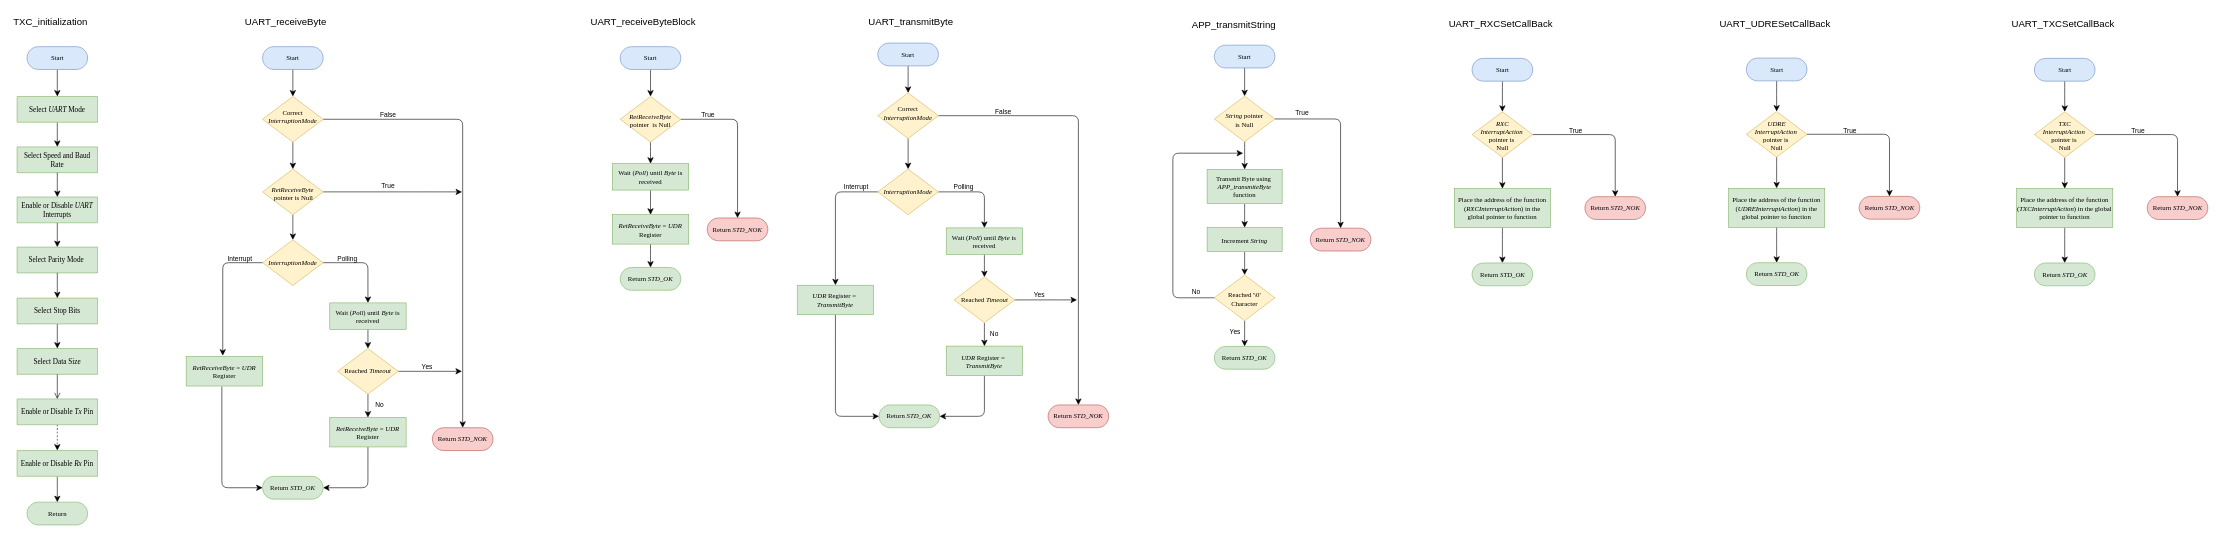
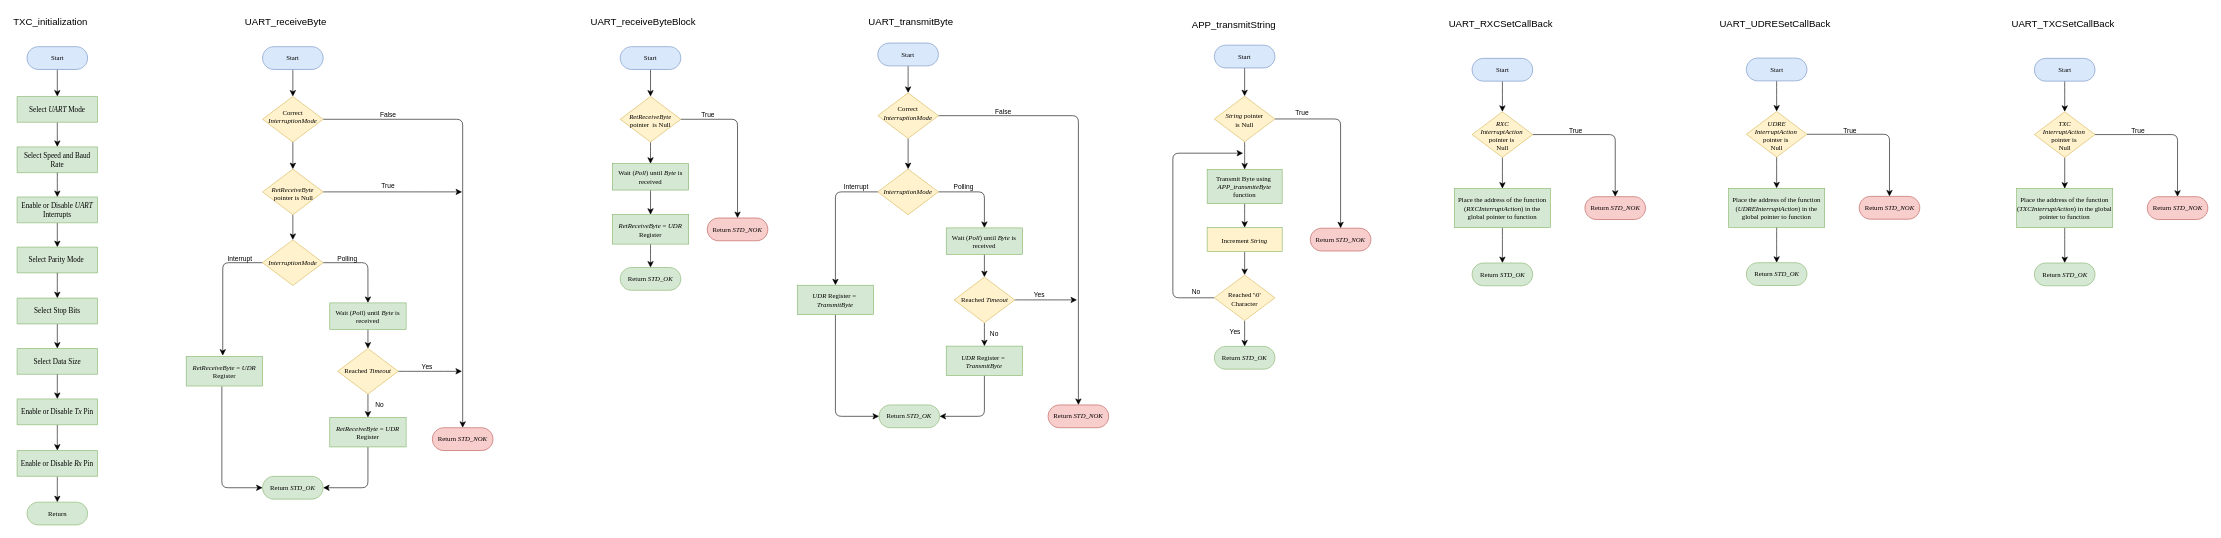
- <mxCell id="109" value="&lt;p style=&quot;line-height: 80%;&quot;&gt;&lt;font face=&quot;Calibri&quot;&gt;&lt;span style=&quot;font-size: 11.29px;&quot;&gt;Increment &lt;i&gt;String&lt;/i&gt;&lt;/span&gt;&lt;/font&gt;&lt;/p&gt;" style="rounded=0;whiteSpace=wrap;html=1;fontSize=16;fillColor=#d5e8d4;strokeColor=#82b366;" parent="1" vertex="1"><mxGeometry x="2011.05" y="378.5" width="125" height="40" as="geometry" /></mxCell>
+ <mxCell id="109" value="&lt;p style=&quot;line-height: 80%;&quot;&gt;&lt;font face=&quot;Calibri&quot;&gt;&lt;span style=&quot;font-size: 11.29px;&quot;&gt;Increment &lt;i&gt;String&lt;/i&gt;&lt;/span&gt;&lt;/font&gt;&lt;/p&gt;" style="rounded=0;whiteSpace=wrap;html=1;fontSize=16;fillColor=#fff2cc;strokeColor=#82b366;" parent="1" vertex="1"><mxGeometry x="2011.05" y="378.5" width="125" height="40" as="geometry" /></mxCell>
- <mxCell id="23" style="edgeStyle=none;curved=1;rounded=0;orthogonalLoop=1;jettySize=auto;html=1;fontSize=12;startSize=8;endSize=8;exitX=0.5;exitY=1;exitDx=0;exitDy=0;exitPerimeter=0;endArrow=open;" parent="1" source="14" target="17" edge="1"><mxGeometry relative="1" as="geometry"><mxPoint x="95" y="626" as="sourcePoint" /><mxPoint x="94.83" y="664" as="targetPoint" /></mxGeometry></mxCell>
+ <mxCell id="23" style="edgeStyle=none;curved=1;rounded=0;orthogonalLoop=1;jettySize=auto;html=1;fontSize=12;startSize=8;endSize=8;exitX=0.5;exitY=1;exitDx=0;exitDy=0;exitPerimeter=0;" parent="1" source="14" target="17" edge="1"><mxGeometry relative="1" as="geometry"><mxPoint x="95" y="626" as="sourcePoint" /><mxPoint x="94.83" y="664" as="targetPoint" /></mxGeometry></mxCell>
- <mxCell id="16" style="edgeStyle=none;curved=1;rounded=0;orthogonalLoop=1;jettySize=auto;html=1;fontSize=12;startSize=8;endSize=8;dashed=1;" parent="1" source="17" target="19" edge="1"><mxGeometry relative="1" as="geometry" /></mxCell>
+ <mxCell id="16" style="edgeStyle=none;curved=1;rounded=0;orthogonalLoop=1;jettySize=auto;html=1;fontSize=12;startSize=8;endSize=8;" parent="1" source="17" target="19" edge="1"><mxGeometry relative="1" as="geometry" /></mxCell>
